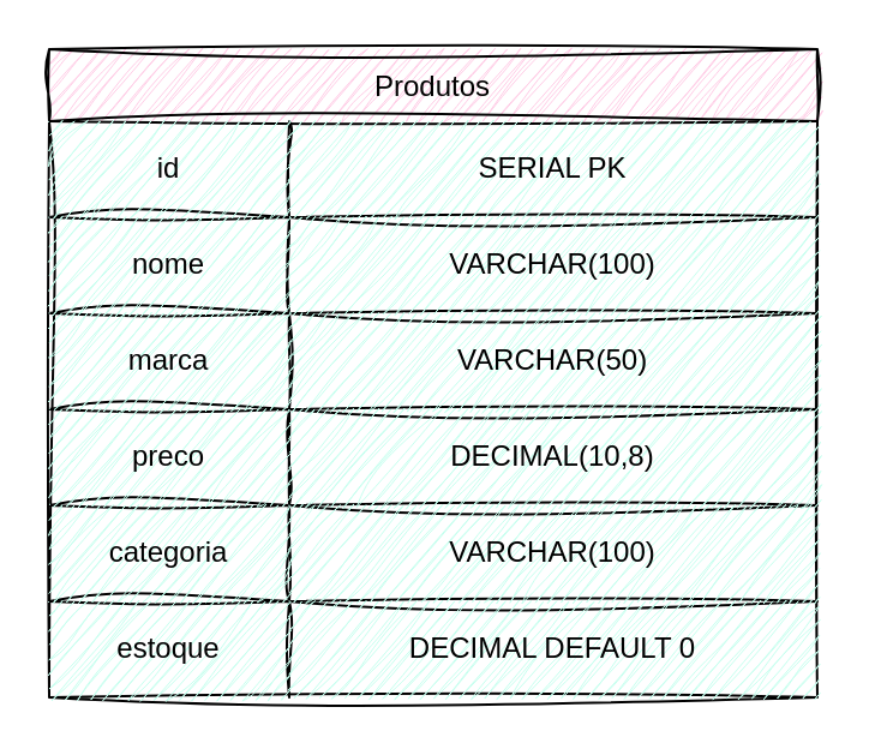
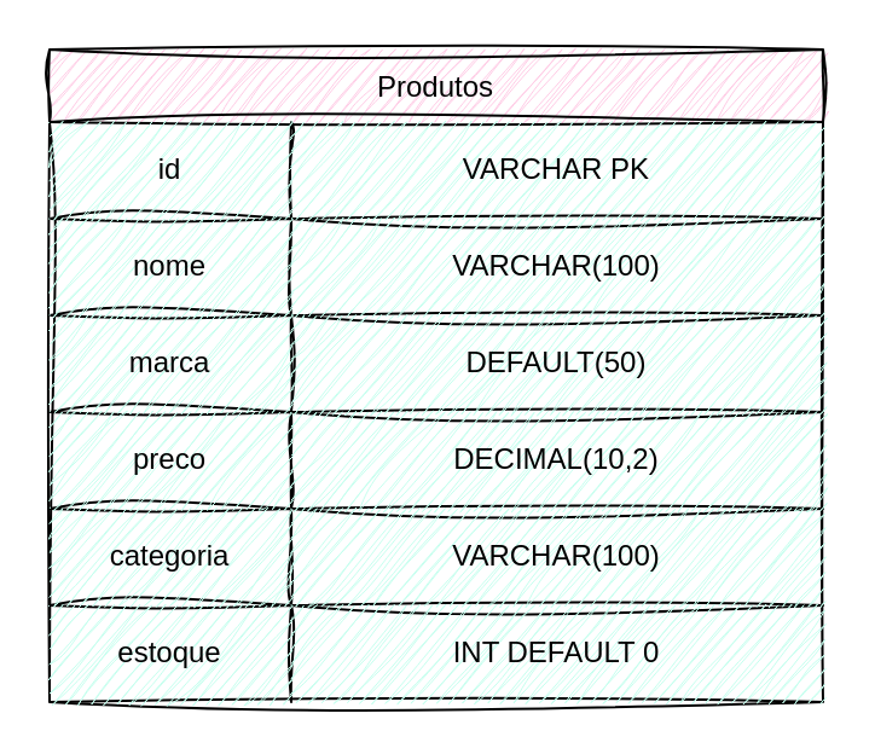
- <mxCell id="5" value="SERIAL PK" style="shape=partialRectangle;html=1;whiteSpace=wrap;connectable=0;overflow=hidden;top=0;left=0;bottom=0;right=0;pointerEvents=1;sketch=1;curveFitting=1;jiggle=2;fillColor=#C6FFEF;strokeColor=#6c8ebf;" vertex="1" parent="3"><mxGeometry x="100" width="220" height="40" as="geometry"><mxRectangle width="220" height="40" as="alternateBounds" /></mxGeometry></mxCell>
+ <mxCell id="5" value="VARCHAR PK" style="shape=partialRectangle;html=1;whiteSpace=wrap;connectable=0;overflow=hidden;top=0;left=0;bottom=0;right=0;pointerEvents=1;sketch=1;curveFitting=1;jiggle=2;fillColor=#C6FFEF;strokeColor=#6c8ebf;" vertex="1" parent="3"><mxGeometry x="100" width="220" height="40" as="geometry"><mxRectangle width="220" height="40" as="alternateBounds" /></mxGeometry></mxCell>
- <mxCell id="11" value="VARCHAR(50)" style="shape=partialRectangle;html=1;whiteSpace=wrap;connectable=0;strokeColor=#6c8ebf;overflow=hidden;fillColor=#C6FFEF;top=0;left=0;bottom=0;right=0;pointerEvents=1;sketch=1;curveFitting=1;jiggle=2;" vertex="1" parent="9"><mxGeometry x="100" width="220" height="40" as="geometry"><mxRectangle width="220" height="40" as="alternateBounds" /></mxGeometry></mxCell>
+ <mxCell id="11" value="DEFAULT(50)" style="shape=partialRectangle;html=1;whiteSpace=wrap;connectable=0;strokeColor=#6c8ebf;overflow=hidden;fillColor=#C6FFEF;top=0;left=0;bottom=0;right=0;pointerEvents=1;sketch=1;curveFitting=1;jiggle=2;" vertex="1" parent="9"><mxGeometry x="100" width="220" height="40" as="geometry"><mxRectangle width="220" height="40" as="alternateBounds" /></mxGeometry></mxCell>
- <mxCell id="14" value="DECIMAL(10,8)" style="shape=partialRectangle;html=1;whiteSpace=wrap;connectable=0;strokeColor=#6c8ebf;overflow=hidden;fillColor=#C6FFEF;top=0;left=0;bottom=0;right=0;pointerEvents=1;sketch=1;curveFitting=1;jiggle=2;" vertex="1" parent="12"><mxGeometry x="100" width="220" height="40" as="geometry"><mxRectangle width="220" height="40" as="alternateBounds" /></mxGeometry></mxCell>
+ <mxCell id="14" value="DECIMAL(10,2)" style="shape=partialRectangle;html=1;whiteSpace=wrap;connectable=0;strokeColor=#6c8ebf;overflow=hidden;fillColor=#C6FFEF;top=0;left=0;bottom=0;right=0;pointerEvents=1;sketch=1;curveFitting=1;jiggle=2;" vertex="1" parent="12"><mxGeometry x="100" width="220" height="40" as="geometry"><mxRectangle width="220" height="40" as="alternateBounds" /></mxGeometry></mxCell>
- <mxCell id="20" value="DECIMAL DEFAULT 0" style="shape=partialRectangle;html=1;whiteSpace=wrap;connectable=0;strokeColor=#6c8ebf;overflow=hidden;fillColor=#C6FFEF;top=0;left=0;bottom=0;right=0;pointerEvents=1;sketch=1;curveFitting=1;jiggle=2;" vertex="1" parent="18"><mxGeometry x="100" width="220" height="40" as="geometry"><mxRectangle width="220" height="40" as="alternateBounds" /></mxGeometry></mxCell>
+ <mxCell id="20" value="INT DEFAULT 0" style="shape=partialRectangle;html=1;whiteSpace=wrap;connectable=0;strokeColor=#6c8ebf;overflow=hidden;fillColor=#C6FFEF;top=0;left=0;bottom=0;right=0;pointerEvents=1;sketch=1;curveFitting=1;jiggle=2;" vertex="1" parent="18"><mxGeometry x="100" width="220" height="40" as="geometry"><mxRectangle width="220" height="40" as="alternateBounds" /></mxGeometry></mxCell>
